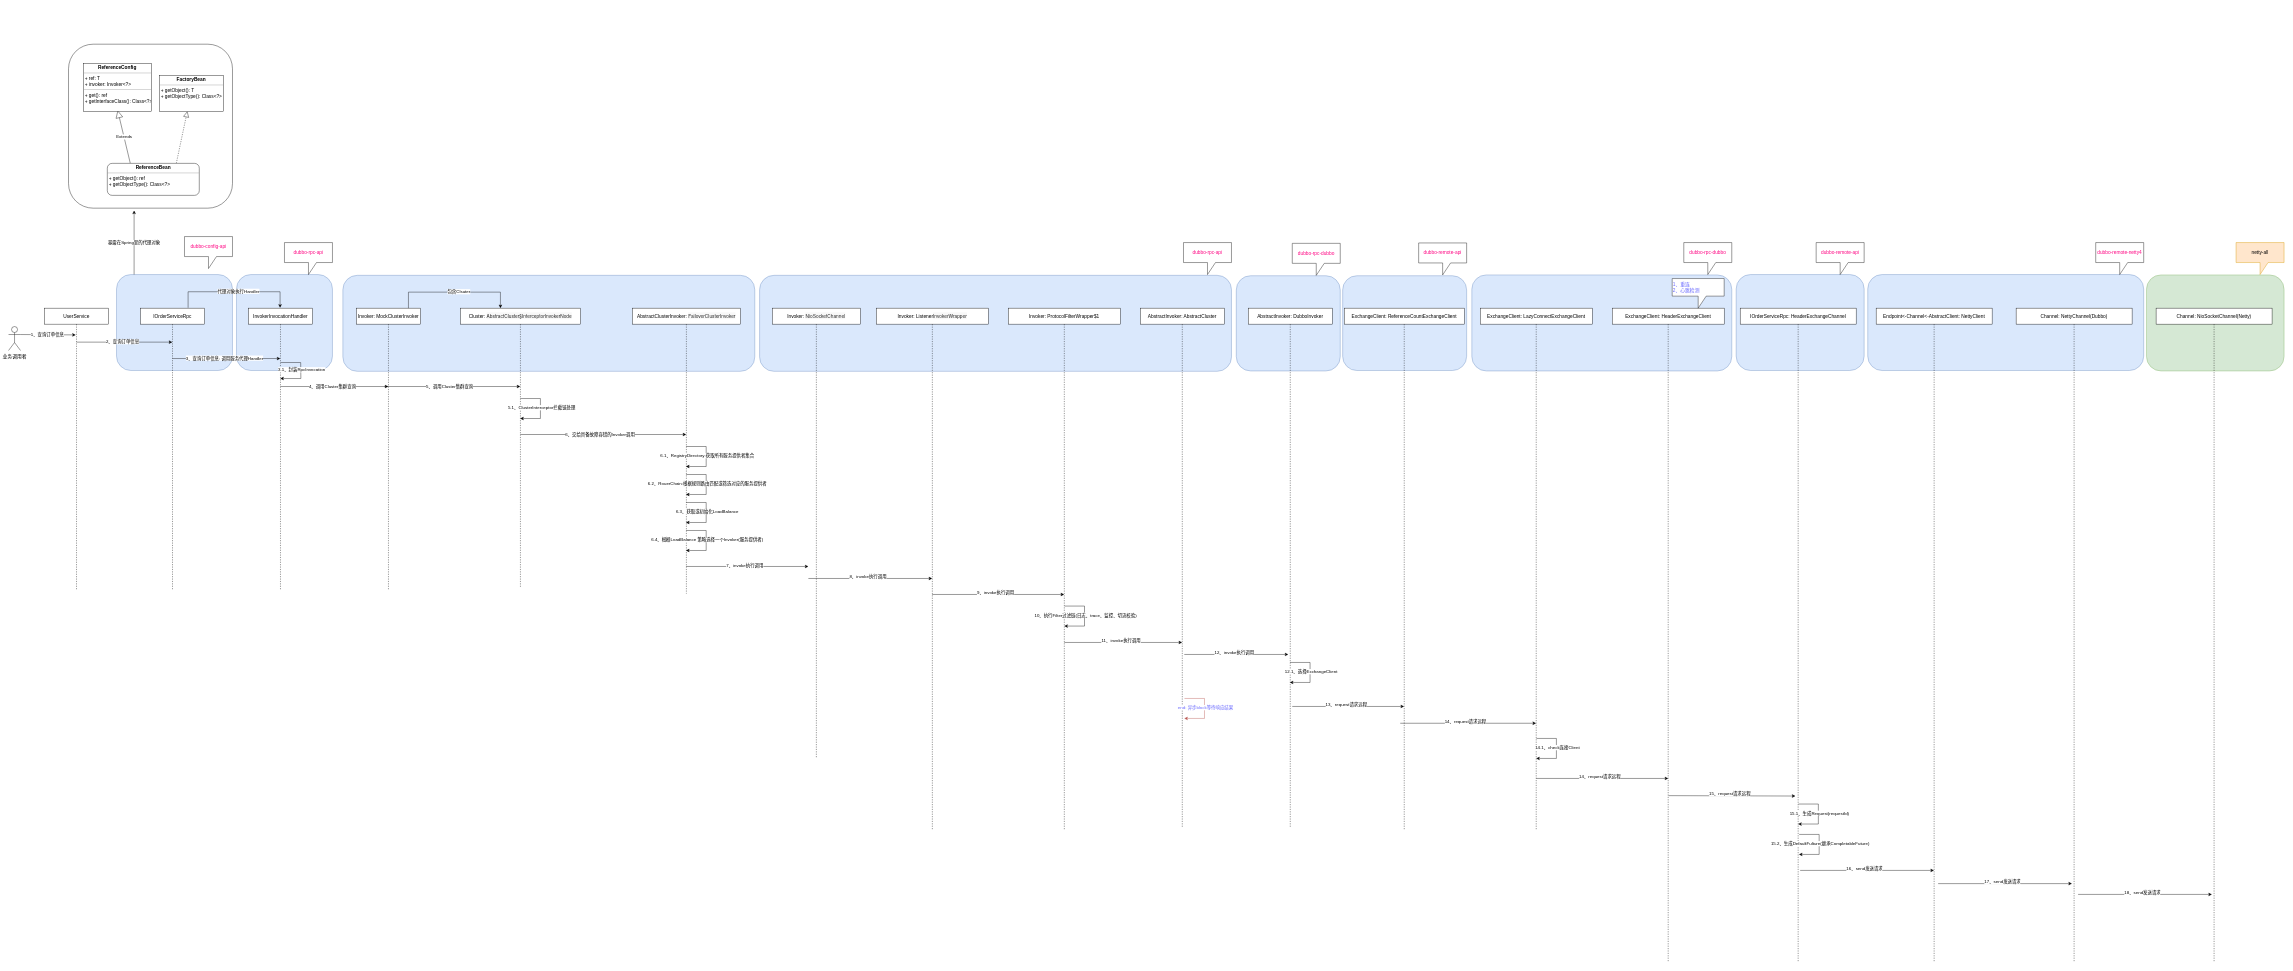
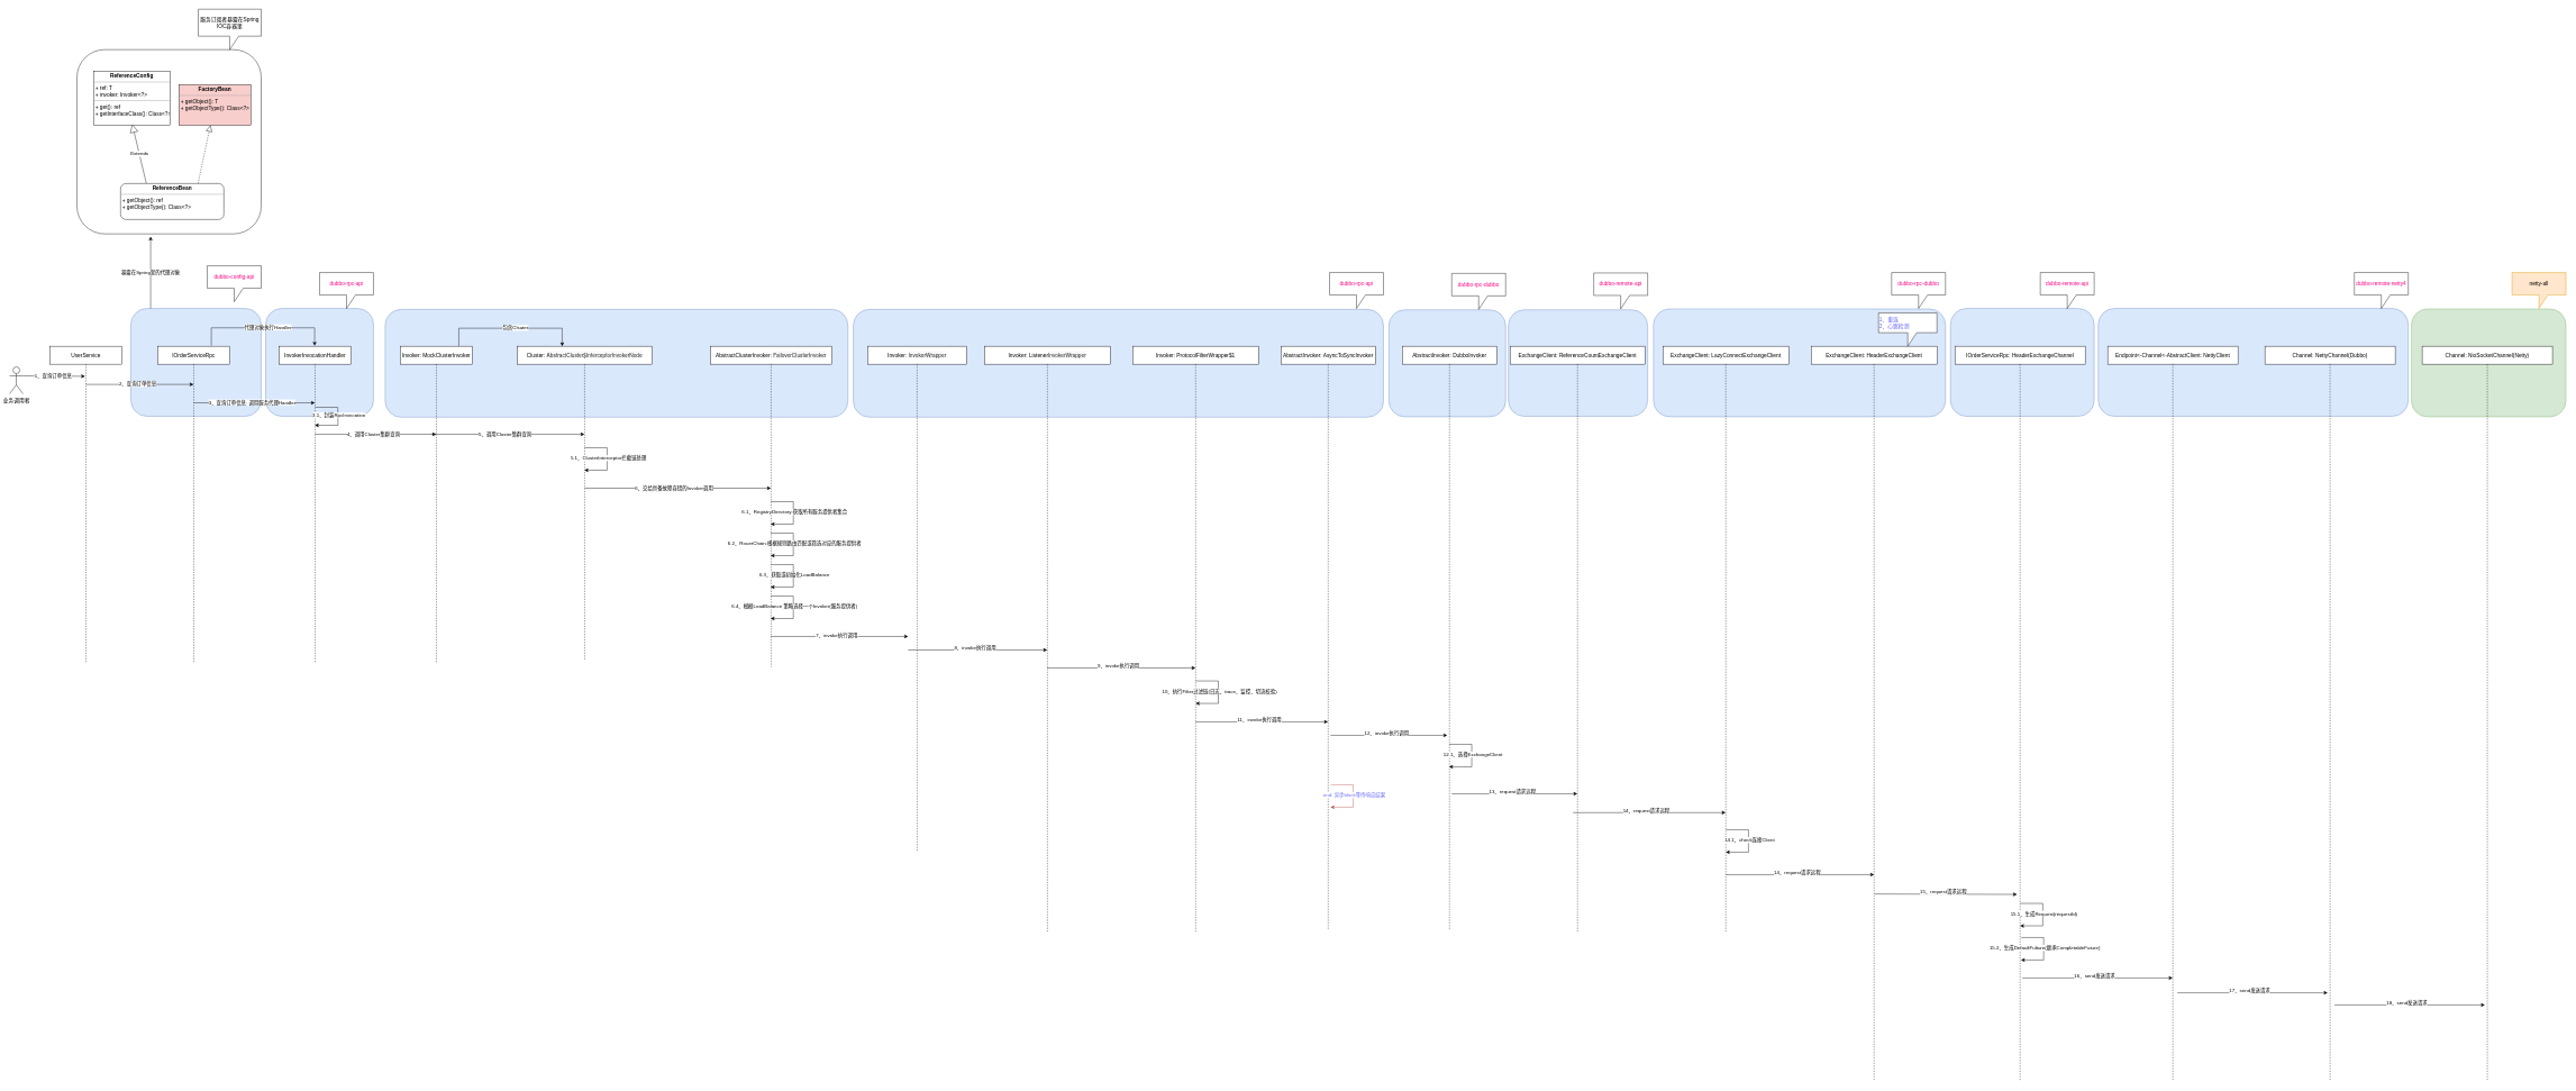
+ <mxCell id="23" value="服务订阅者暴露在Spring IOC容器里" style="shape=callout;whiteSpace=wrap;html=1;perimeter=calloutPerimeter;" vertex="1" parent="1"><mxGeometry x="440" y="20" width="140" height="90" as="geometry" /></mxCell>
- <mxCell id="21" value="&lt;p style=&quot;margin:0px;margin-top:4px;text-align:center;&quot;&gt;&lt;b&gt;FactoryBean&lt;/b&gt;&lt;/p&gt;&lt;hr size=&quot;1&quot;&gt;&lt;p style=&quot;margin:0px;margin-left:4px;&quot;&gt;+ getObject(): T&lt;/p&gt;&lt;p style=&quot;margin:0px;margin-left:4px;&quot;&gt;+ getObjectType(): Class&amp;lt;?&amp;gt;&lt;/p&gt;" style="verticalAlign=top;align=left;overflow=fill;fontSize=12;fontFamily=Helvetica;html=1;" vertex="1" parent="1"><mxGeometry x="397" y="188" width="160" height="90" as="geometry" /></mxCell>
+ <mxCell id="21" value="&lt;p style=&quot;margin:0px;margin-top:4px;text-align:center;&quot;&gt;&lt;b&gt;FactoryBean&lt;/b&gt;&lt;/p&gt;&lt;hr size=&quot;1&quot;&gt;&lt;p style=&quot;margin:0px;margin-left:4px;&quot;&gt;+ getObject(): T&lt;/p&gt;&lt;p style=&quot;margin:0px;margin-left:4px;&quot;&gt;+ getObjectType(): Class&amp;lt;?&amp;gt;&lt;/p&gt;" style="verticalAlign=top;align=left;overflow=fill;fontSize=12;fontFamily=Helvetica;html=1;fillColor=#f8cecc;" vertex="1" parent="1"><mxGeometry x="397" y="188" width="160" height="90" as="geometry" /></mxCell>
- <mxCell id="100" value="Invoker:&amp;nbsp;&lt;span style=&quot;font-family: &amp;quot;Helvetica Neue&amp;quot;, Helvetica, sans-serif; font-size: 1em; background-color: rgb(248, 248, 248); color: rgba(0, 0, 0, 0.85); text-align: start;&quot;&gt;NioSocketChannel&lt;/span&gt;" style="shape=umlLifeline;perimeter=lifelinePerimeter;whiteSpace=wrap;html=1;container=1;collapsible=0;recursiveResize=0;outlineConnect=0;" vertex="1" parent="1"><mxGeometry x="1930" y="770" width="220" height="1126" as="geometry" /></mxCell>
+ <mxCell id="100" value="Invoker:&amp;nbsp;&lt;span style=&quot;font-family: &amp;quot;Helvetica Neue&amp;quot;, Helvetica, sans-serif; font-size: 1em; background-color: rgb(248, 248, 248); color: rgba(0, 0, 0, 0.85); text-align: start;&quot;&gt;InvokerWrapper&lt;/span&gt;" style="shape=umlLifeline;perimeter=lifelinePerimeter;whiteSpace=wrap;html=1;container=1;collapsible=0;recursiveResize=0;outlineConnect=0;" vertex="1" parent="1"><mxGeometry x="1930" y="770" width="220" height="1126" as="geometry" /></mxCell>
- <mxCell id="67" value="AbstractInvoker: AbstractCluster" style="shape=umlLifeline;perimeter=lifelinePerimeter;whiteSpace=wrap;html=1;container=1;collapsible=0;recursiveResize=0;outlineConnect=0;" vertex="1" parent="1"><mxGeometry x="2850" y="770" width="210" height="1300" as="geometry" /></mxCell>
+ <mxCell id="67" value="AbstractInvoker: AsyncToSyncInvoker" style="shape=umlLifeline;perimeter=lifelinePerimeter;whiteSpace=wrap;html=1;container=1;collapsible=0;recursiveResize=0;outlineConnect=0;" vertex="1" parent="1"><mxGeometry x="2850" y="770" width="210" height="1300" as="geometry" /></mxCell>
